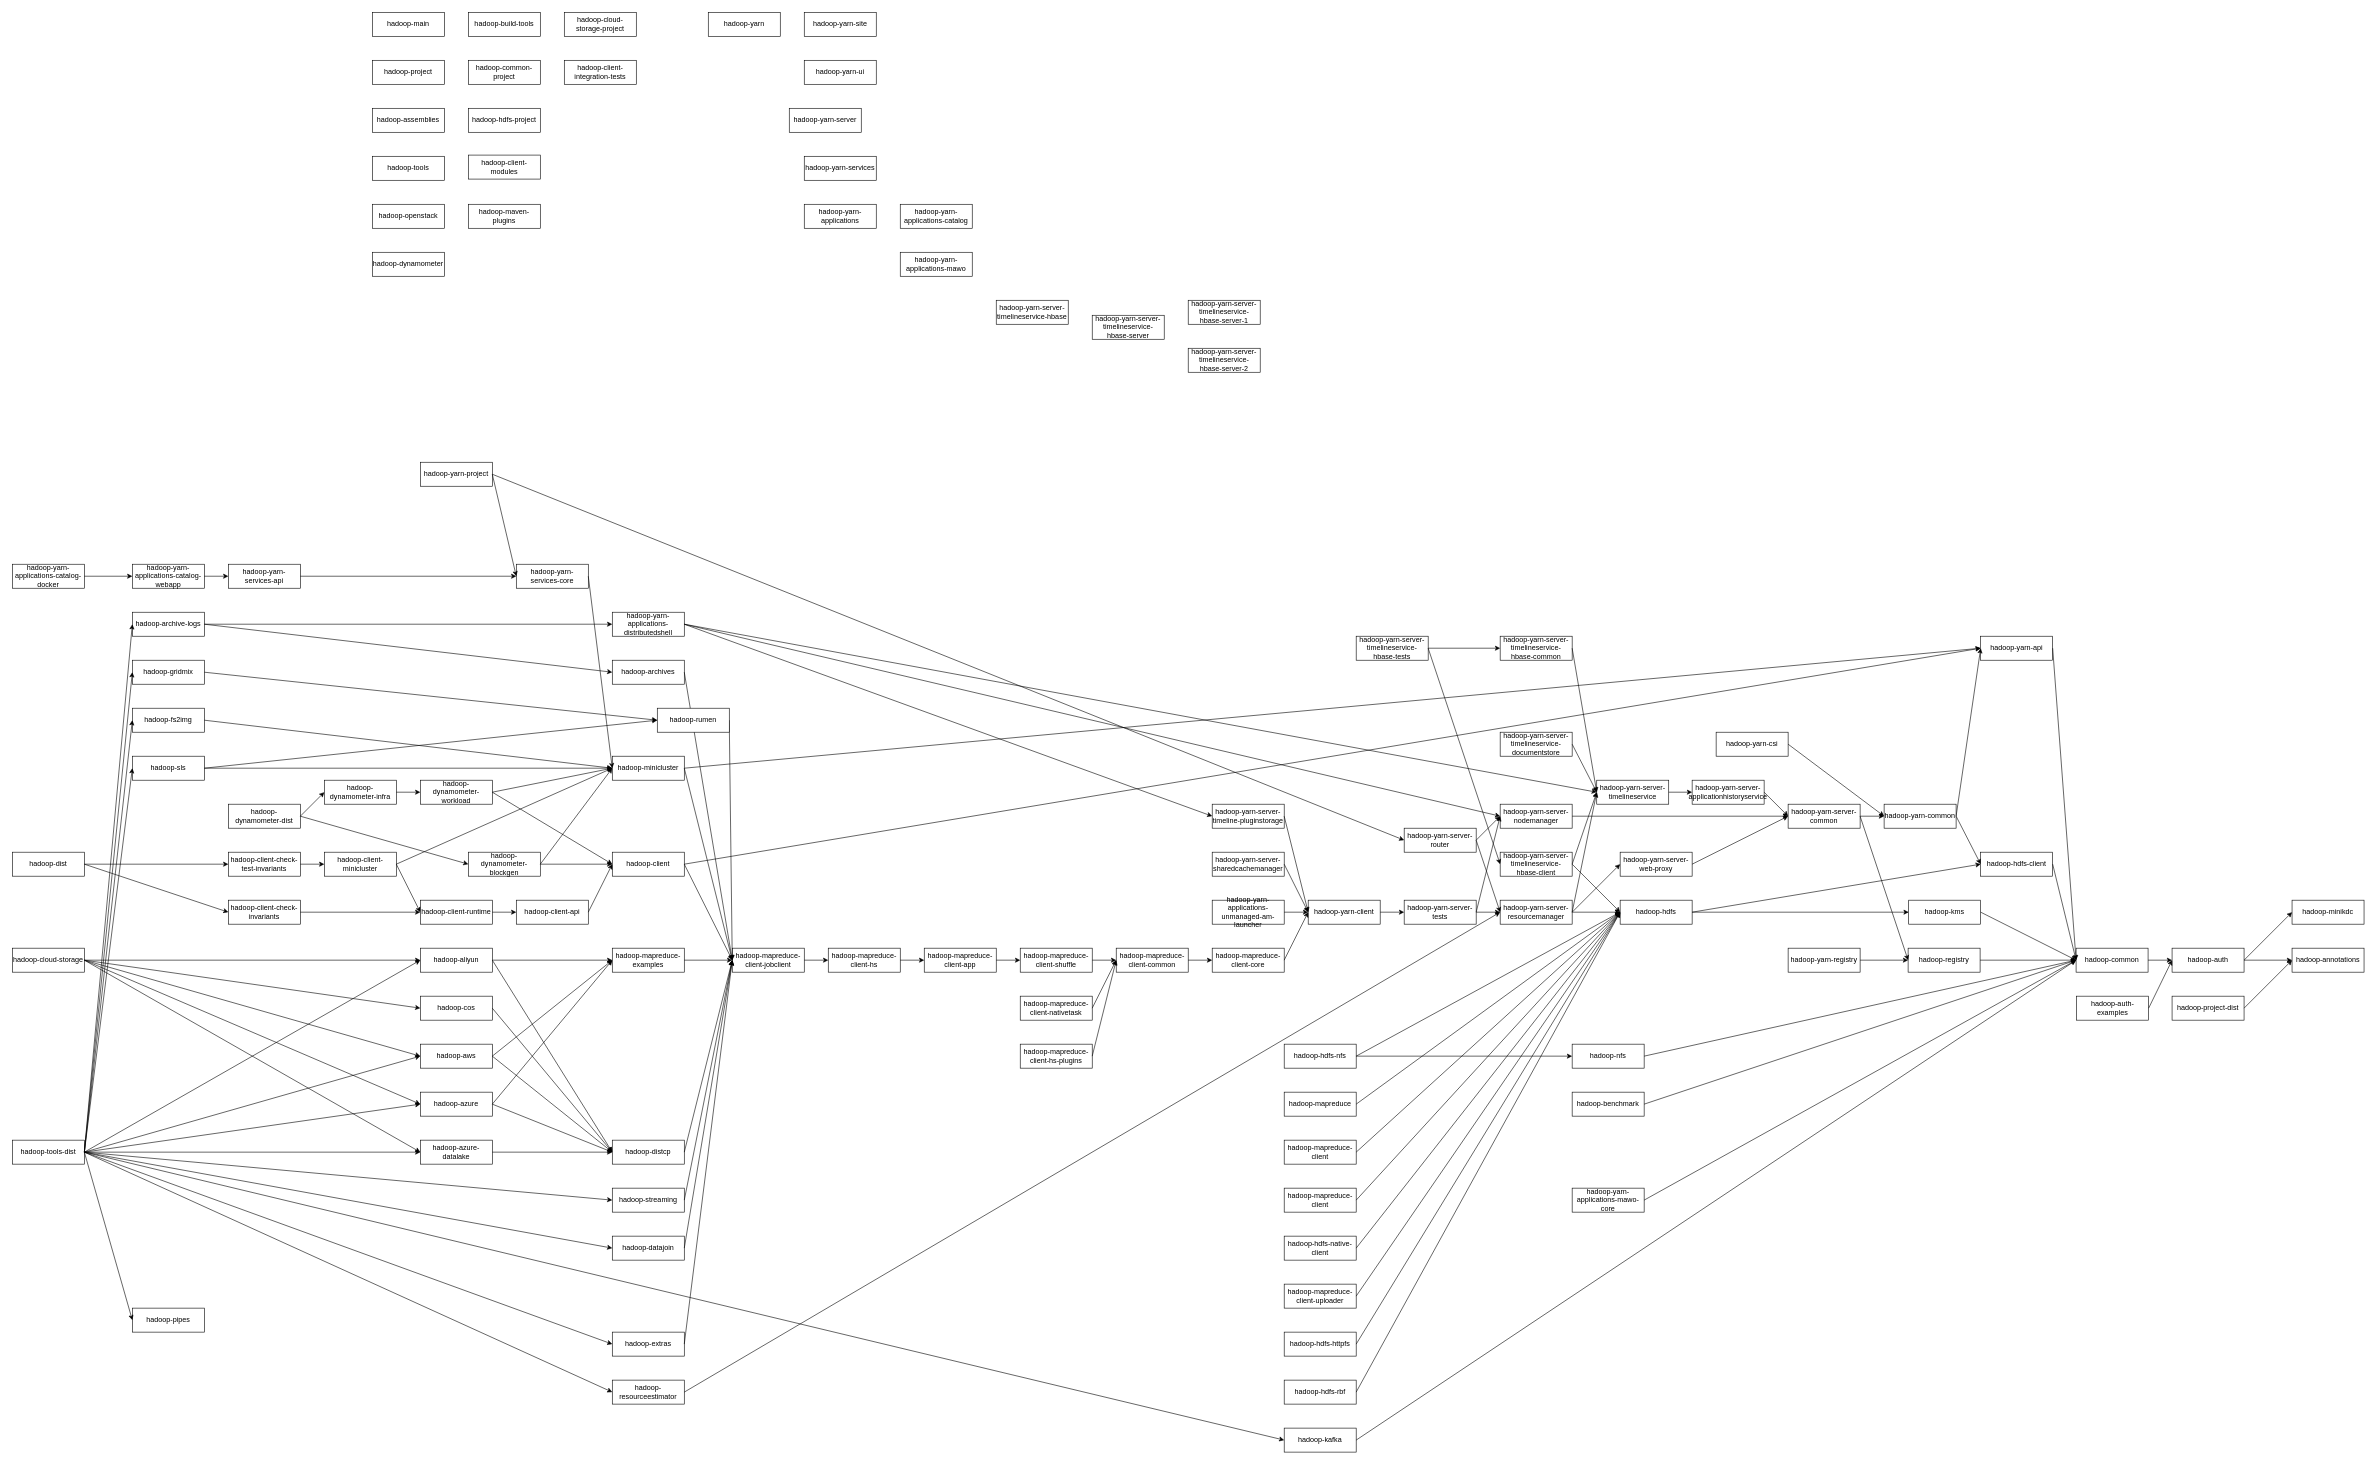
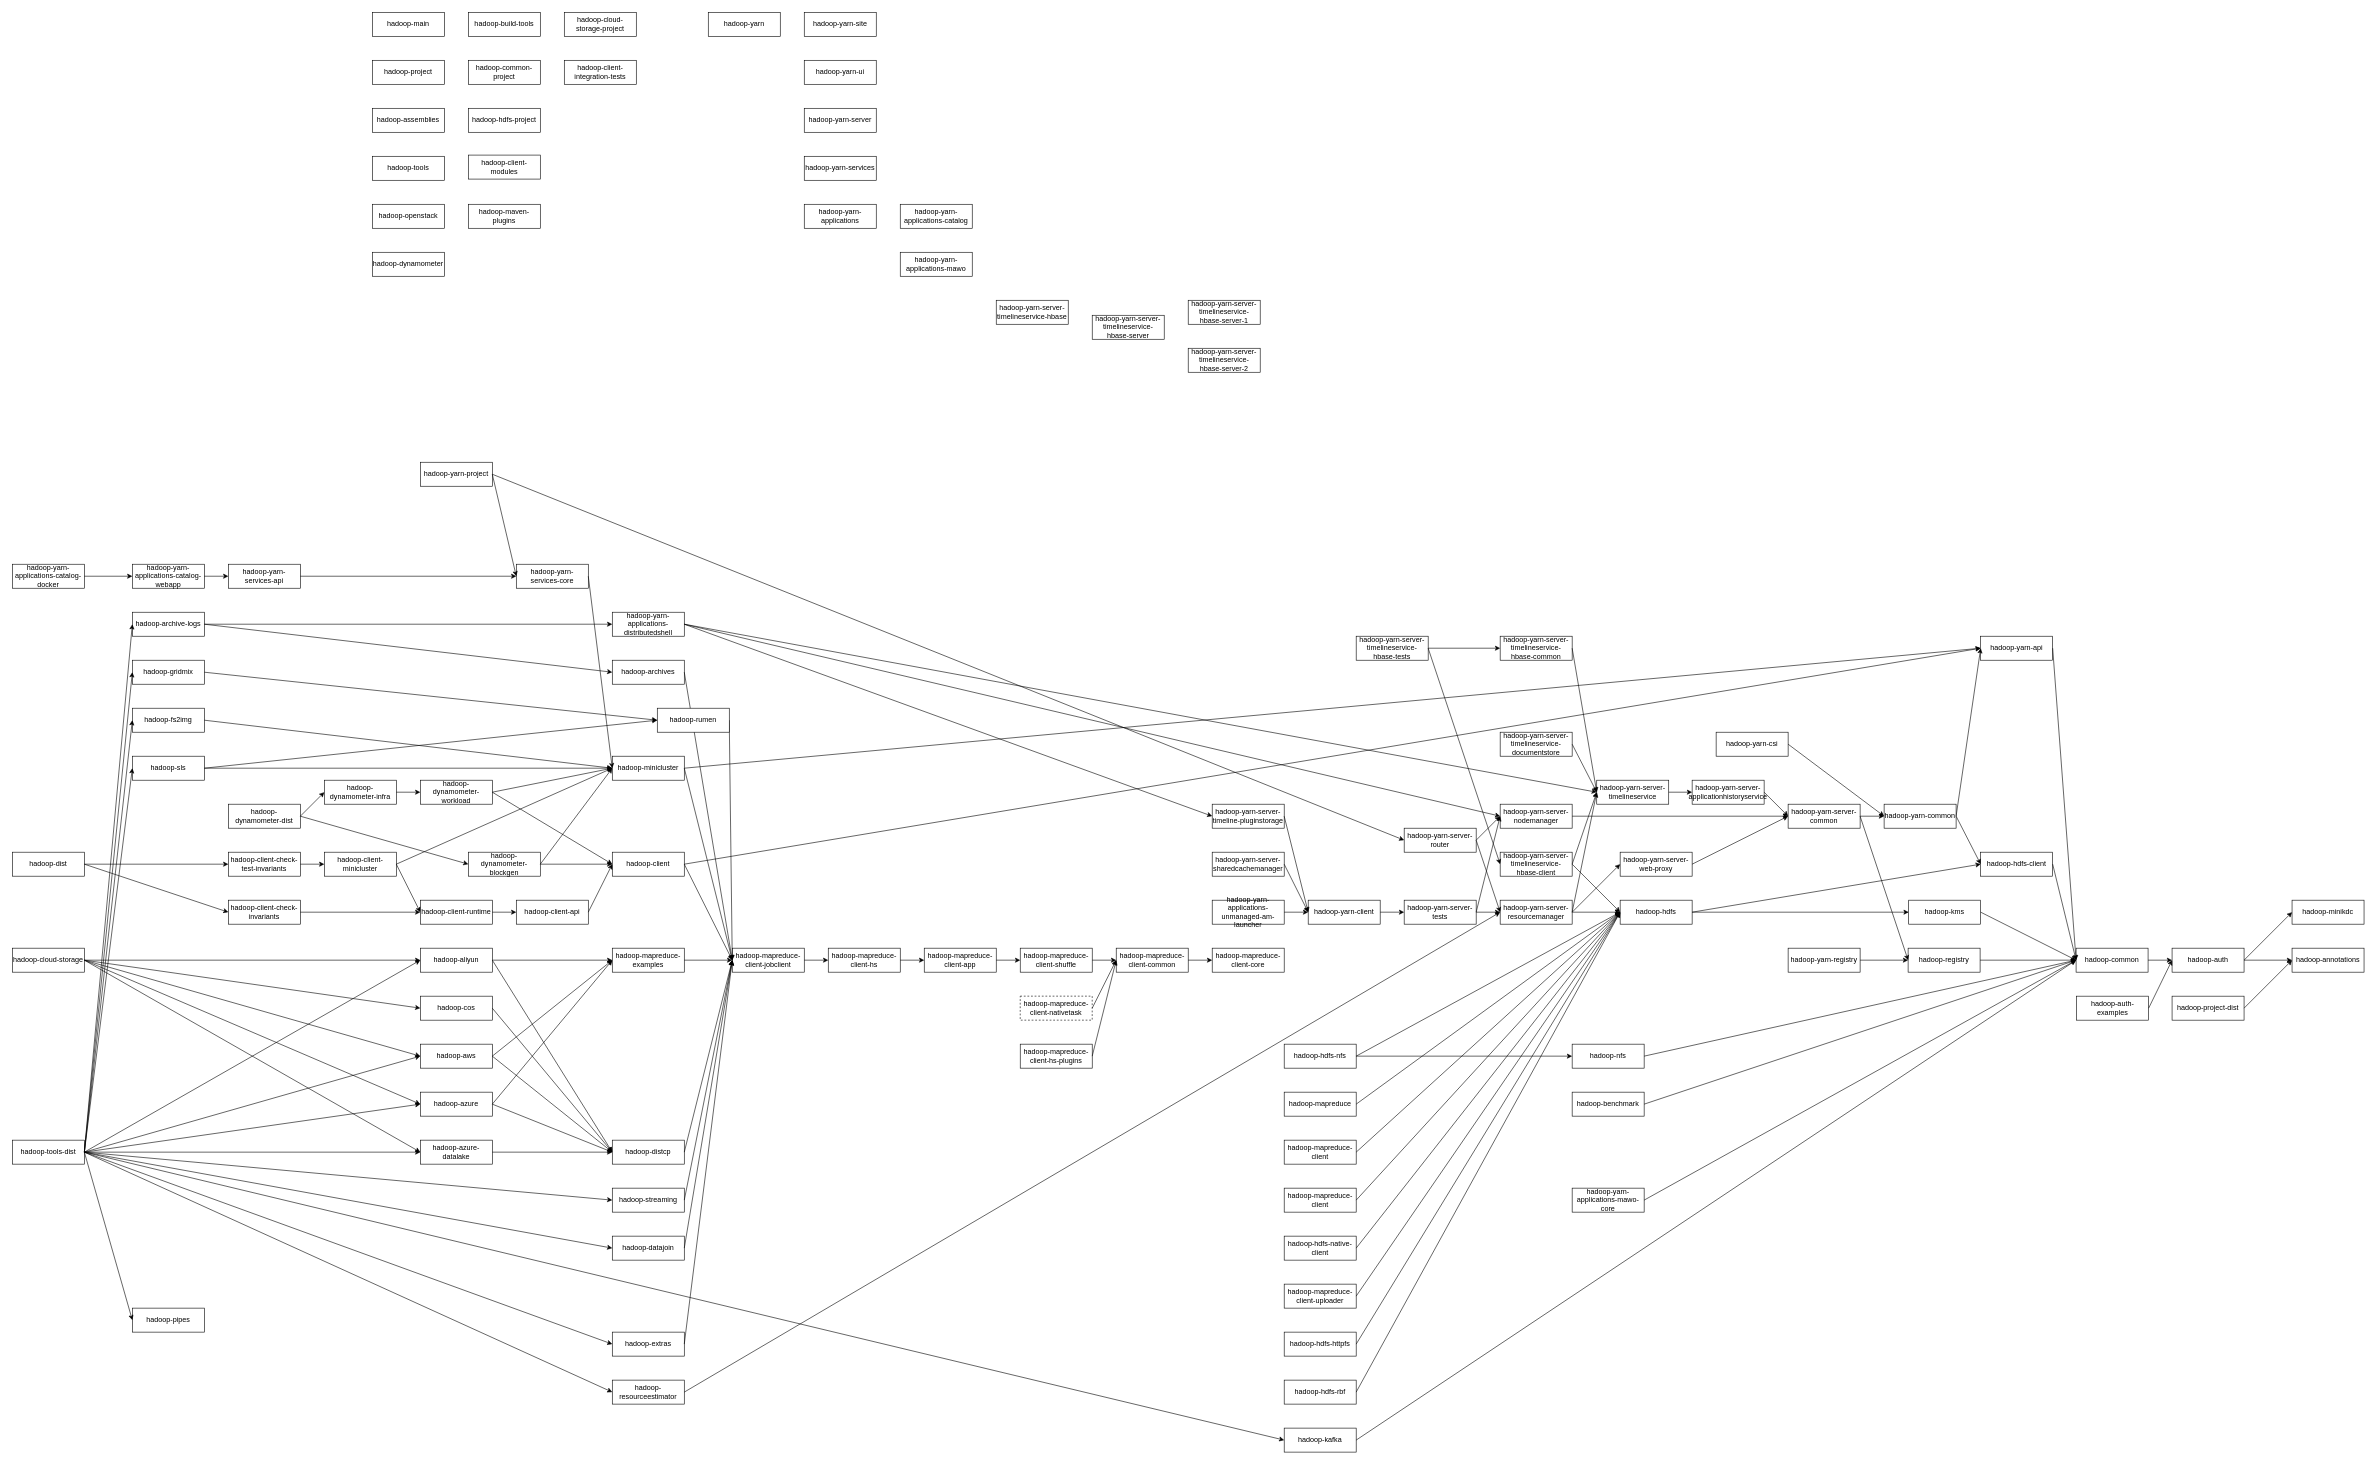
- <mxCell id="186" value="hadoop-yarn-server" style="rounded=0;whiteSpace=wrap;html=1;" vertex="1" parent="1"><mxGeometry x="1315" y="180" width="120" height="40" as="geometry" /></mxCell>
+ <mxCell id="186" value="hadoop-yarn-server" style="rounded=0;whiteSpace=wrap;html=1;" vertex="1" parent="1"><mxGeometry x="1340" y="180" width="120" height="40" as="geometry" /></mxCell>
- <mxCell id="92" value="" style="endArrow=classic;html=1;exitX=1;exitY=0.5;exitDx=0;exitDy=0;entryX=0;entryY=0.5;entryDx=0;entryDy=0;" edge="1" parent="1" source="12" target="11"><mxGeometry width="50" height="50" relative="1" as="geometry"><mxPoint x="2430" y="1210" as="sourcePoint" /><mxPoint x="2550" y="1050" as="targetPoint" /></mxGeometry></mxCell>
- <mxCell id="97" value="hadoop-mapreduce-client-nativetask" style="rounded=0;whiteSpace=wrap;html=1;" vertex="1" parent="1"><mxGeometry x="1700" y="1660" width="120" height="40" as="geometry" /></mxCell>
+ <mxCell id="97" value="hadoop-mapreduce-client-nativetask" style="rounded=0;whiteSpace=wrap;html=1;dashed=1;" vertex="1" parent="1"><mxGeometry x="1700" y="1660" width="120" height="40" as="geometry" /></mxCell>
